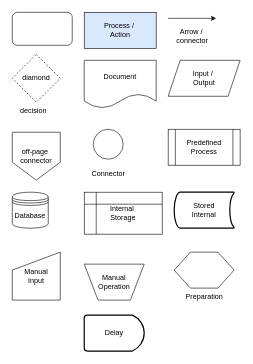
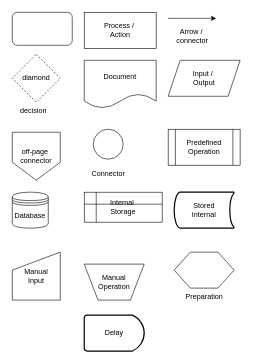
- <mxCell id="2" value="Process /&amp;nbsp;&lt;br&gt;Action" style="rounded=0;whiteSpace=wrap;html=1;fillColor=#dae8fc;" vertex="1" parent="1"><mxGeometry x="140" y="20" width="120" height="60" as="geometry" /></mxCell>
+ <mxCell id="2" value="Process /&amp;nbsp;&lt;br&gt;Action" style="rounded=0;whiteSpace=wrap;html=1;" vertex="1" parent="1"><mxGeometry x="140" y="20" width="120" height="60" as="geometry" /></mxCell>
- <mxCell id="15" value="Predefined&lt;br&gt;Process" style="shape=process;whiteSpace=wrap;html=1;backgroundOutline=1;" vertex="1" parent="1"><mxGeometry x="280" y="215" width="120" height="60" as="geometry" /></mxCell>
+ <mxCell id="15" value="Predefined&lt;br&gt;Operation" style="shape=process;whiteSpace=wrap;html=1;backgroundOutline=1;" vertex="1" parent="1"><mxGeometry x="280" y="215" width="120" height="60" as="geometry" /></mxCell>
- <mxCell id="14" value="Internal&amp;nbsp;&lt;br&gt;Storage" style="shape=internalStorage;whiteSpace=wrap;html=1;backgroundOutline=1;" vertex="1" parent="1"><mxGeometry x="140" y="320" width="130" height="70" as="geometry" /></mxCell>
+ <mxCell id="14" value="Internal&amp;nbsp;&lt;br&gt;Storage" style="shape=internalStorage;whiteSpace=wrap;html=1;backgroundOutline=1;" vertex="1" parent="1"><mxGeometry x="140" y="320" width="130" height="50" as="geometry" /></mxCell>
